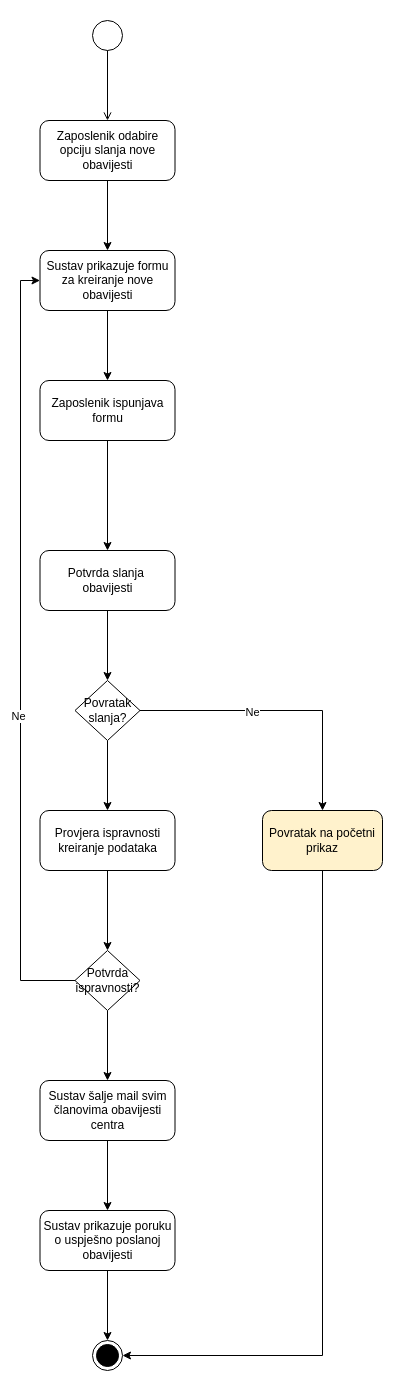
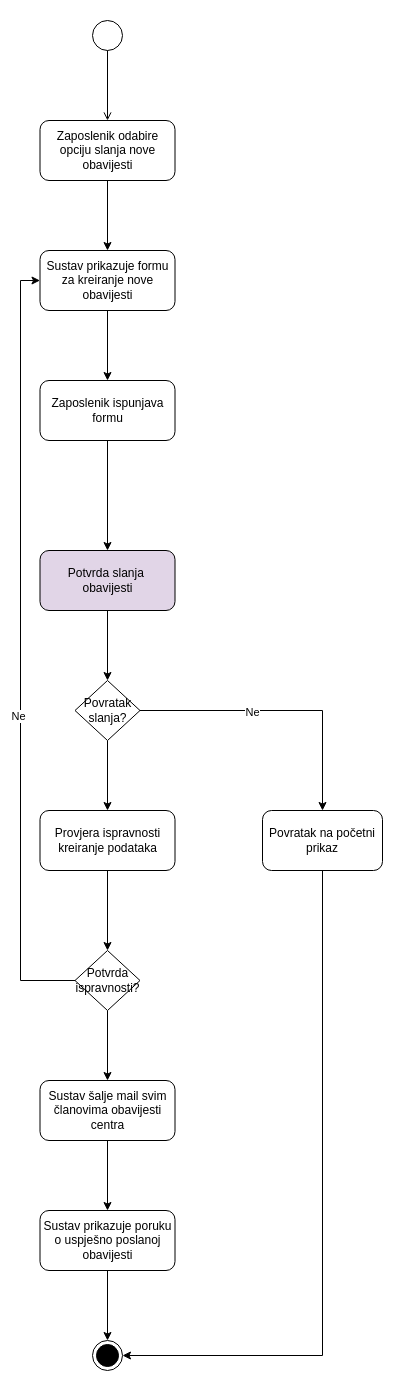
- <mxCell id="11" value="Potvrda slanja&amp;nbsp;&lt;div&gt;obavijesti&lt;/div&gt;" style="rounded=1;whiteSpace=wrap;html=1;" vertex="1" parent="1"><mxGeometry x="39.5" y="550" width="135" height="60" as="geometry" /></mxCell>
+ <mxCell id="11" value="Potvrda slanja&amp;nbsp;&lt;div&gt;obavijesti&lt;/div&gt;" style="rounded=1;whiteSpace=wrap;html=1;fillColor=#e1d5e7;" vertex="1" parent="1"><mxGeometry x="39.5" y="550" width="135" height="60" as="geometry" /></mxCell>
- <mxCell id="28" value="Povratak na početni prikaz" style="rounded=1;whiteSpace=wrap;html=1;fillColor=#fff2cc;" vertex="1" parent="1"><mxGeometry x="262" y="810" width="120" height="60" as="geometry" /></mxCell>
+ <mxCell id="28" value="Povratak na početni prikaz" style="rounded=1;whiteSpace=wrap;html=1;" vertex="1" parent="1"><mxGeometry x="262" y="810" width="120" height="60" as="geometry" /></mxCell>
